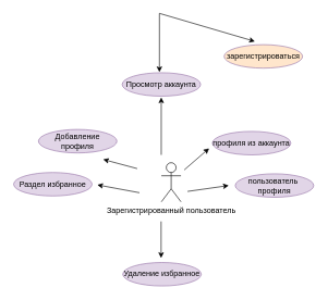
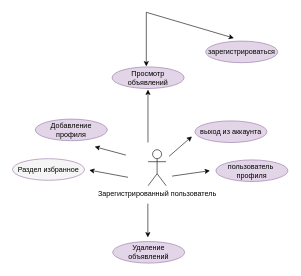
- <mxCell id="2" value="зарегистрироваться" style="ellipse;whiteSpace=wrap;html=1;fillColor=#ffe6cc;strokeColor=#9673a6;" parent="1" vertex="1"><mxGeometry x="342" y="68" width="120" height="36" as="geometry" /></mxCell>
+ <mxCell id="2" value="зарегистрироваться" style="ellipse;whiteSpace=wrap;html=1;fillColor=#e1d5e7;strokeColor=#9673a6;" parent="1" vertex="1"><mxGeometry x="342" y="68" width="120" height="36" as="geometry" /></mxCell>
- <mxCell id="3" value="Просмотр аккаунта" style="ellipse;whiteSpace=wrap;html=1;fillColor=#e1d5e7;strokeColor=#9673a6;" parent="1" vertex="1"><mxGeometry x="186" y="111" width="120" height="36" as="geometry" /></mxCell>
+ <mxCell id="3" value="Просмотр объявлений" style="ellipse;whiteSpace=wrap;html=1;fillColor=#e1d5e7;strokeColor=#9673a6;" parent="1" vertex="1"><mxGeometry x="186" y="111" width="120" height="36" as="geometry" /></mxCell>
- <mxCell id="6" value="профиля из аккаунта" style="ellipse;whiteSpace=wrap;html=1;fillColor=#e1d5e7;strokeColor=#9673a6;" parent="1" vertex="1"><mxGeometry x="324" y="201" width="120" height="36" as="geometry" /></mxCell>
+ <mxCell id="6" value="выход из аккаунта" style="ellipse;whiteSpace=wrap;html=1;fillColor=#e1d5e7;strokeColor=#9673a6;" parent="1" vertex="1"><mxGeometry x="324" y="201" width="120" height="36" as="geometry" /></mxCell>
- <mxCell id="14" value="Раздел избранное" style="ellipse;whiteSpace=wrap;html=1;fillColor=#e1d5e7;strokeColor=#9673a6;" vertex="1" parent="1"><mxGeometry x="20" y="264" width="120" height="36" as="geometry" /></mxCell>
+ <mxCell id="14" value="Раздел избранное" style="ellipse;whiteSpace=wrap;html=1;fillColor=#f5f5f5;strokeColor=#9673a6;" vertex="1" parent="1"><mxGeometry x="20" y="264" width="120" height="36" as="geometry" /></mxCell>
- <mxCell id="16" value="Удаление избранное" style="ellipse;whiteSpace=wrap;html=1;fillColor=#e1d5e7;strokeColor=#9673a6;" vertex="1" parent="1"><mxGeometry x="187" y="402" width="120" height="36" as="geometry" /></mxCell>
+ <mxCell id="16" value="Удаление объявлений" style="ellipse;whiteSpace=wrap;html=1;fillColor=#e1d5e7;strokeColor=#9673a6;" vertex="1" parent="1"><mxGeometry x="187" y="402" width="120" height="36" as="geometry" /></mxCell>
